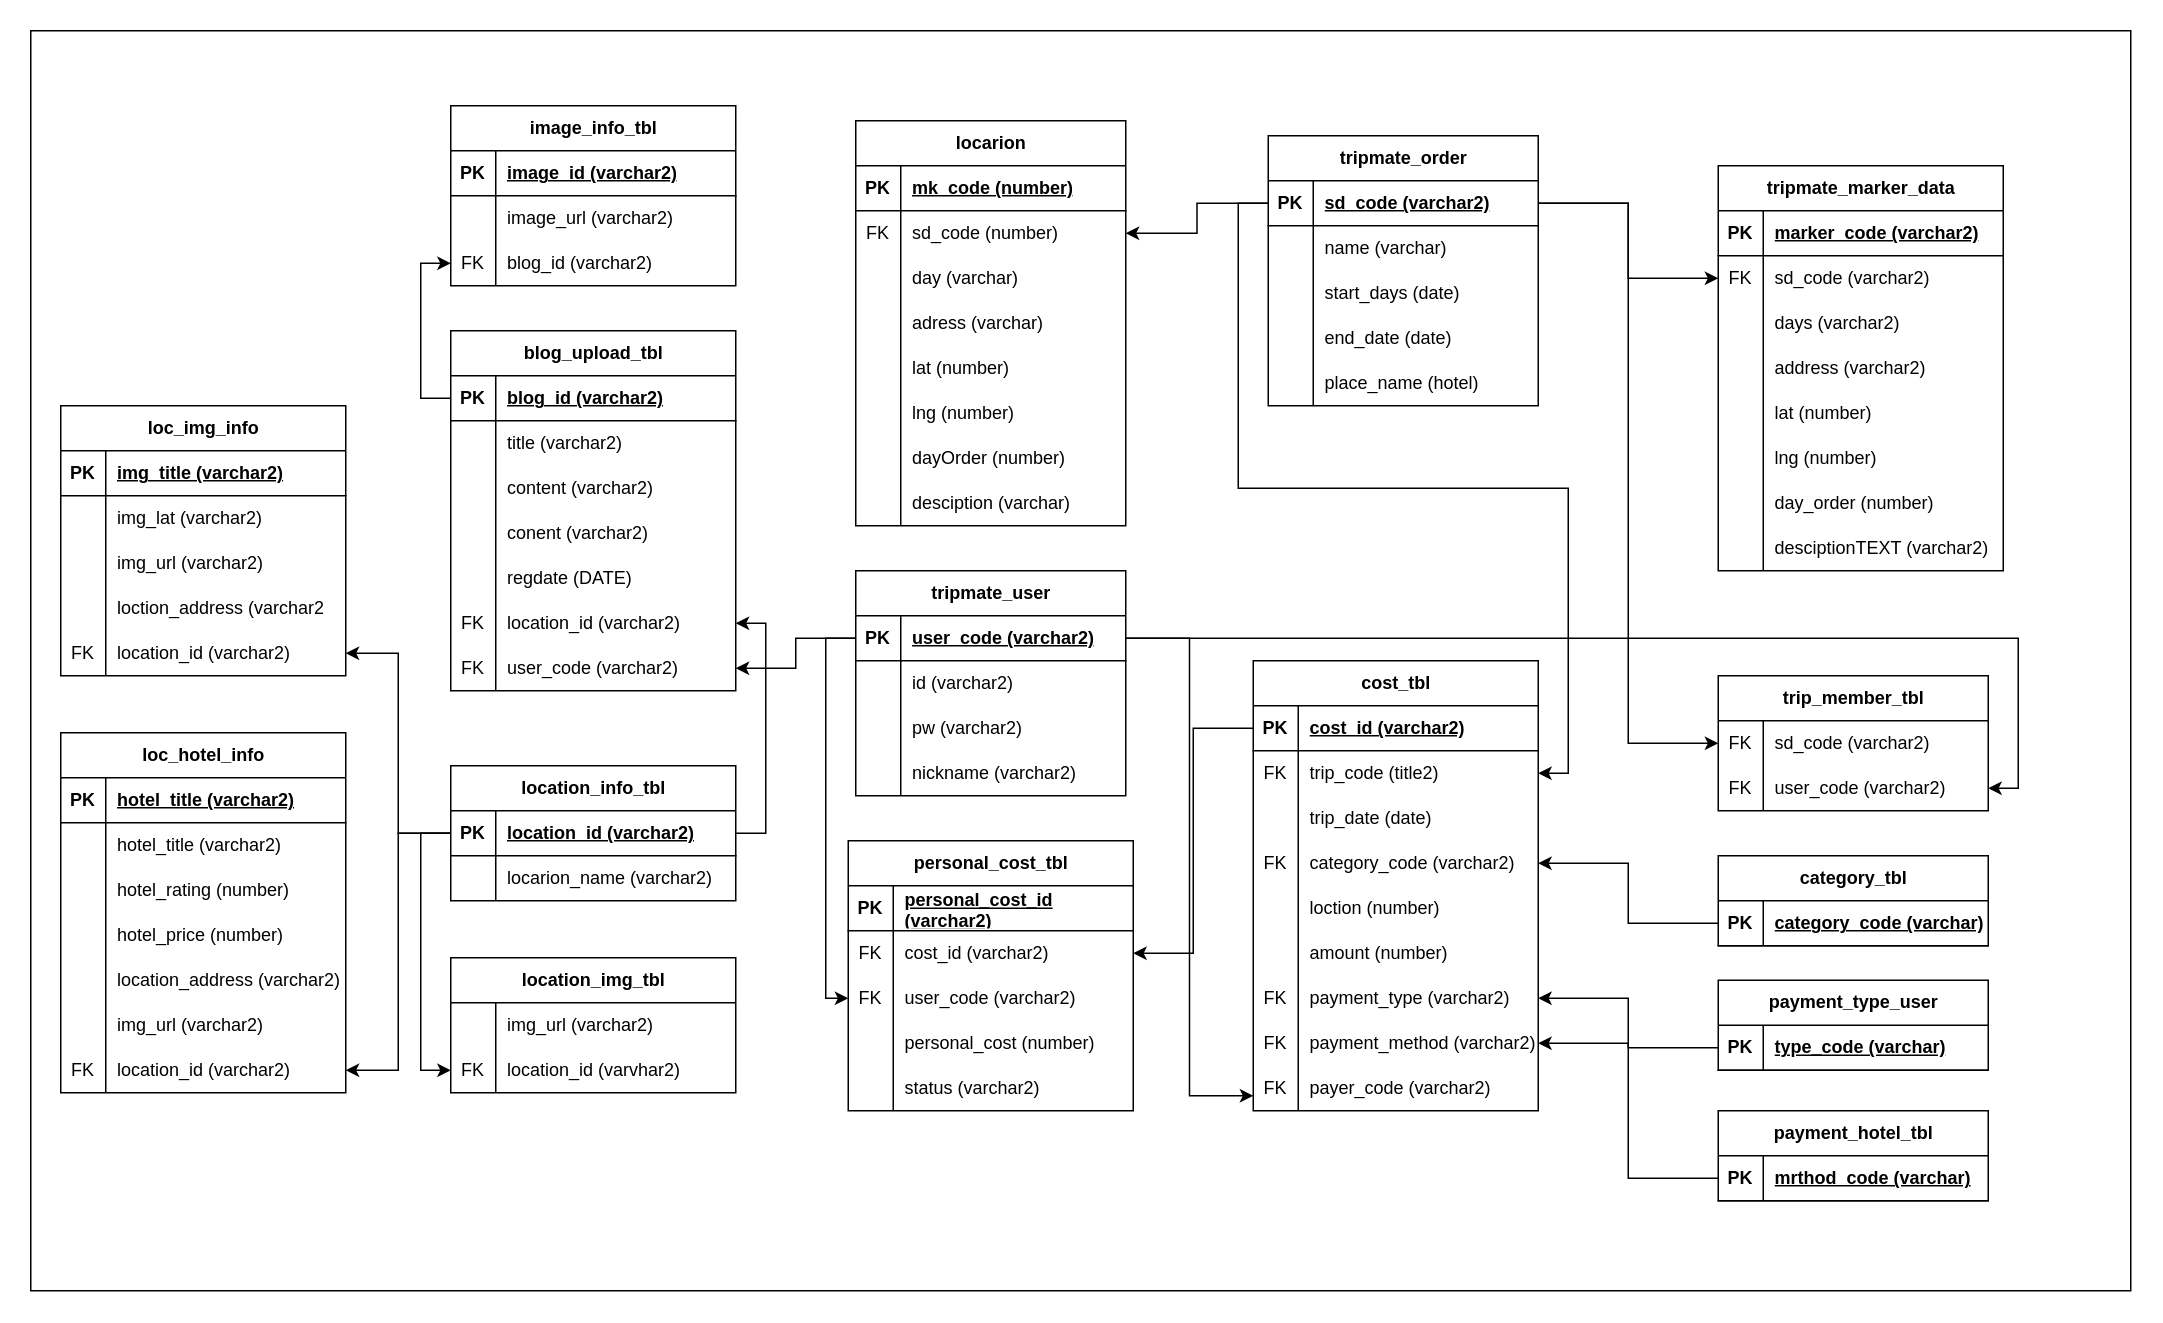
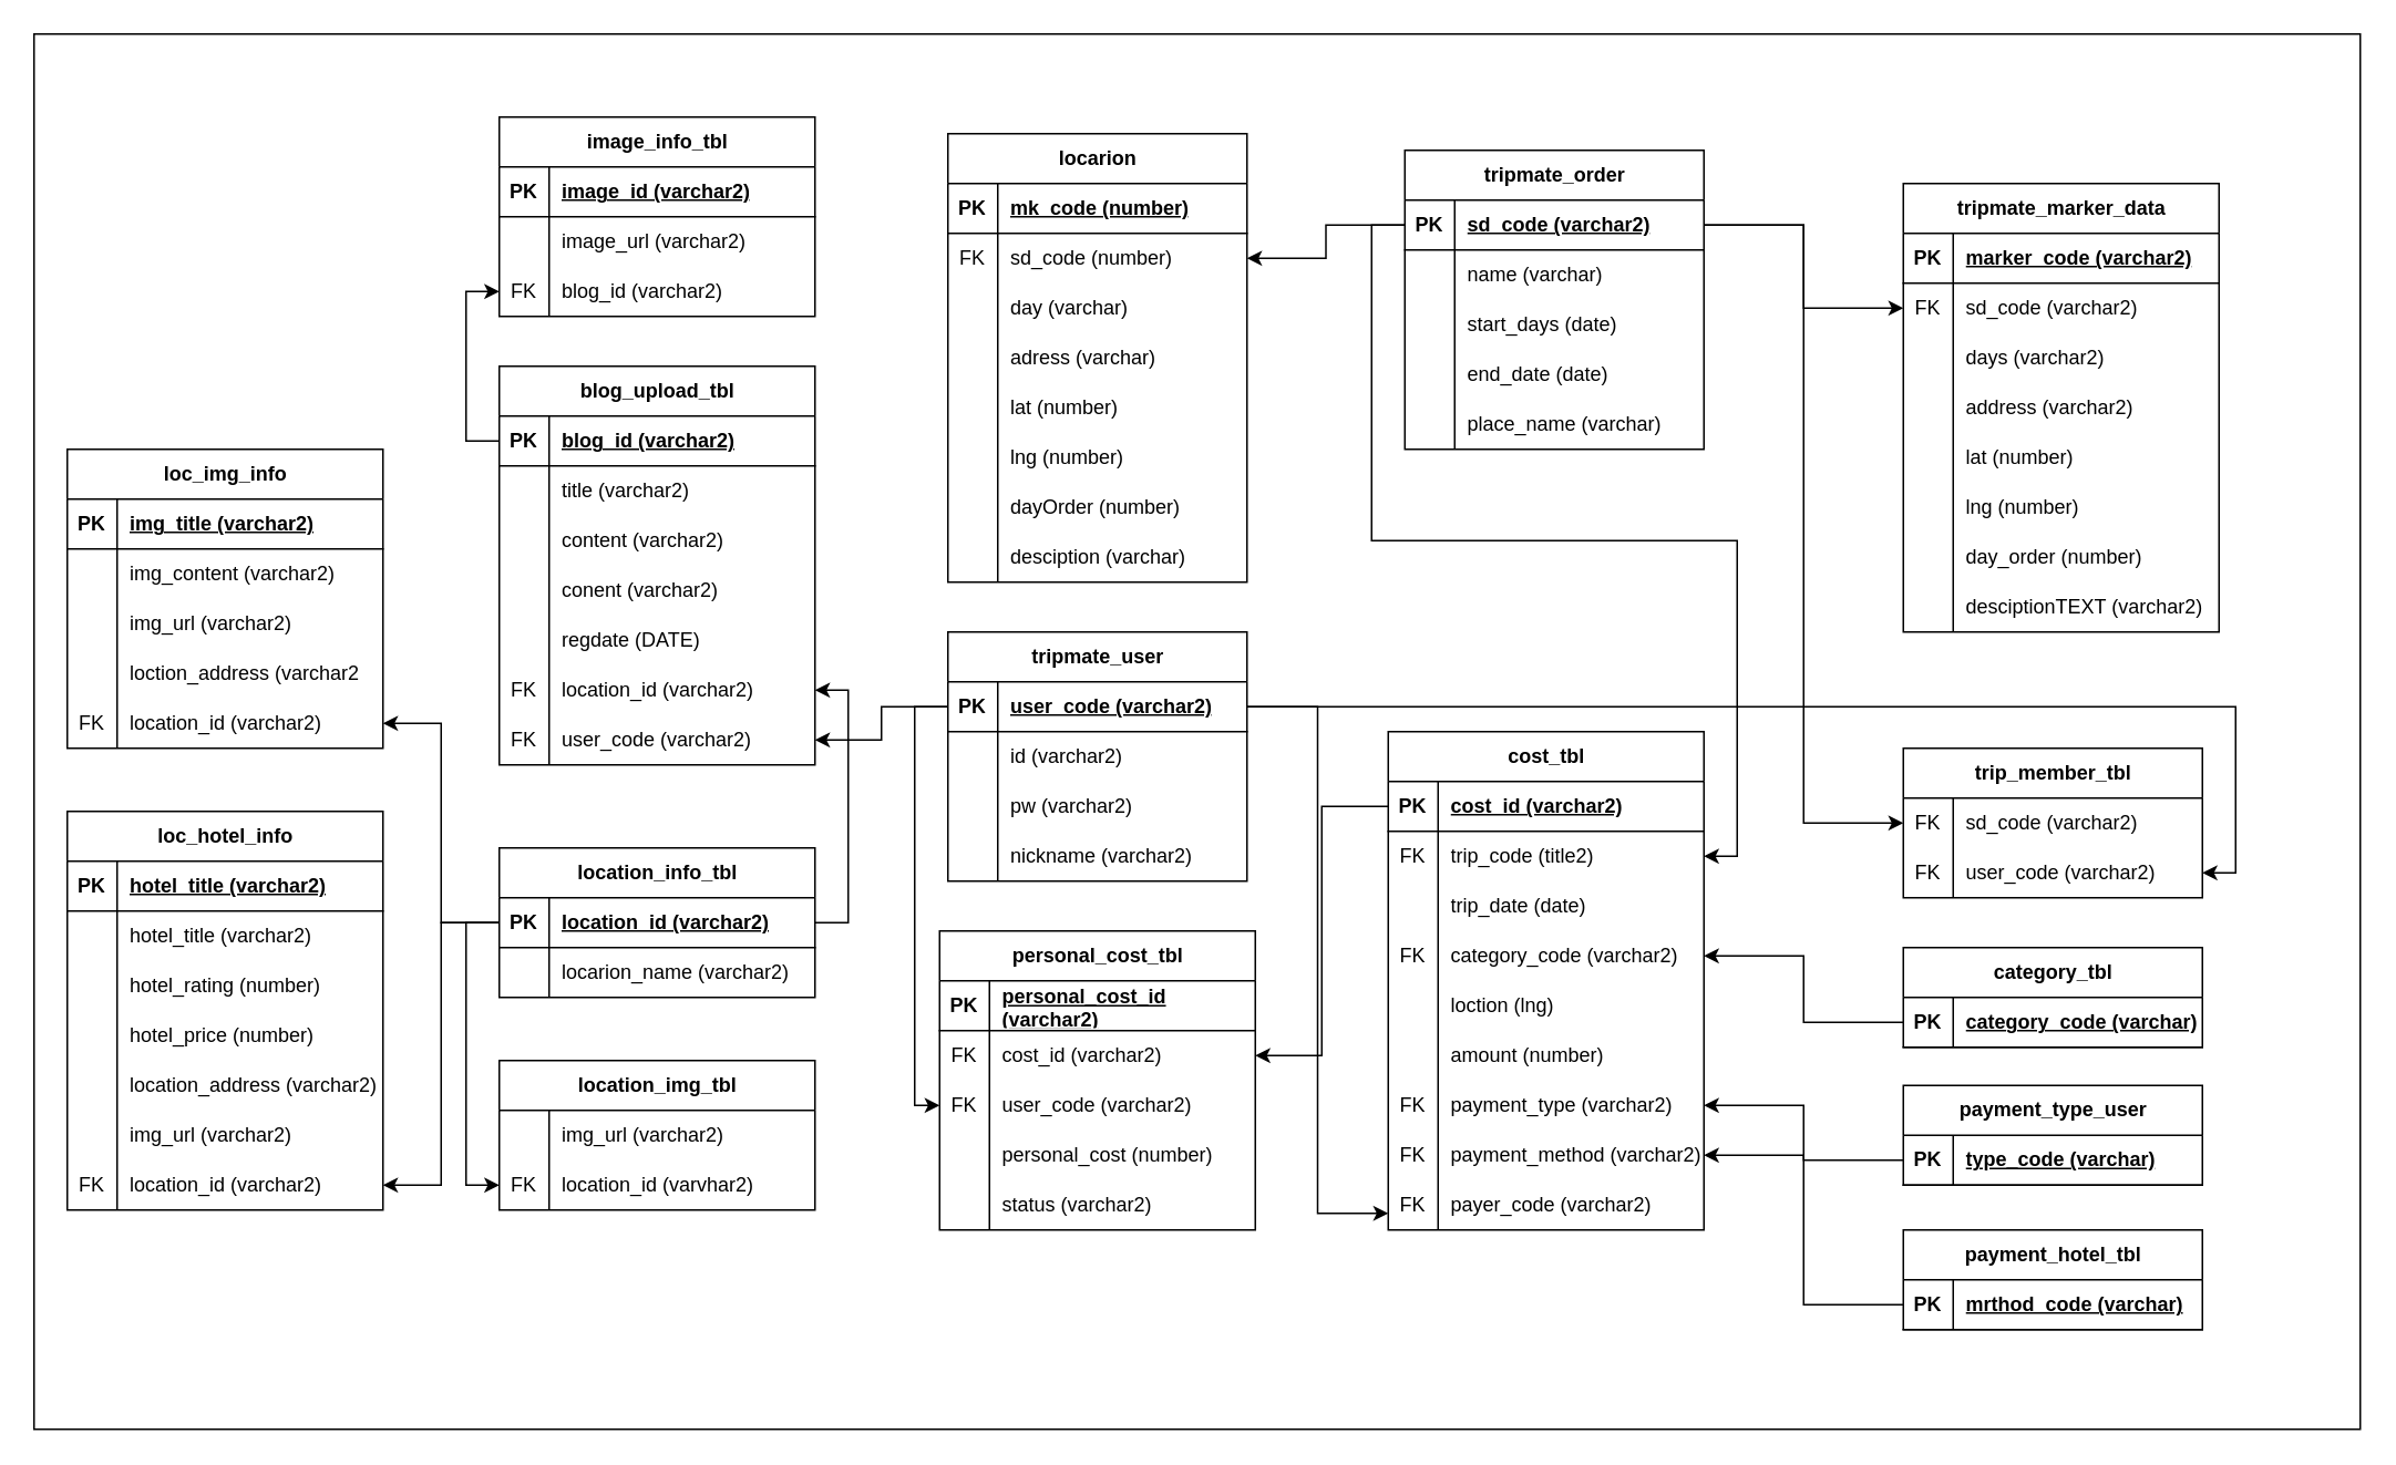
- <mxCell id="31" value="place_name (hotel)" style="shape=partialRectangle;connectable=0;fillColor=none;top=0;left=0;bottom=0;right=0;align=left;spacingLeft=6;overflow=hidden;whiteSpace=wrap;html=1;" vertex="1" parent="29"><mxGeometry x="30" width="150" height="30" as="geometry"><mxRectangle width="150" height="30" as="alternateBounds" /></mxGeometry></mxCell>
+ <mxCell id="31" value="place_name (varchar)" style="shape=partialRectangle;connectable=0;fillColor=none;top=0;left=0;bottom=0;right=0;align=left;spacingLeft=6;overflow=hidden;whiteSpace=wrap;html=1;" vertex="1" parent="29"><mxGeometry x="30" width="150" height="30" as="geometry"><mxRectangle width="150" height="30" as="alternateBounds" /></mxGeometry></mxCell>
- <mxCell id="200" value="img_lat (varchar2)" style="shape=partialRectangle;connectable=0;fillColor=none;top=0;left=0;bottom=0;right=0;align=left;spacingLeft=6;overflow=hidden;whiteSpace=wrap;html=1;" vertex="1" parent="198"><mxGeometry x="30" width="160" height="30" as="geometry"><mxRectangle width="160" height="30" as="alternateBounds" /></mxGeometry></mxCell>
+ <mxCell id="200" value="img_content (varchar2)" style="shape=partialRectangle;connectable=0;fillColor=none;top=0;left=0;bottom=0;right=0;align=left;spacingLeft=6;overflow=hidden;whiteSpace=wrap;html=1;" vertex="1" parent="198"><mxGeometry x="30" width="160" height="30" as="geometry"><mxRectangle width="160" height="30" as="alternateBounds" /></mxGeometry></mxCell>
- <mxCell id="118" value="loction (number)" style="shape=partialRectangle;connectable=0;fillColor=none;top=0;left=0;bottom=0;right=0;align=left;spacingLeft=6;overflow=hidden;whiteSpace=wrap;html=1;" vertex="1" parent="116"><mxGeometry x="30" width="160" height="30" as="geometry"><mxRectangle width="160" height="30" as="alternateBounds" /></mxGeometry></mxCell>
+ <mxCell id="118" value="loction (lng)" style="shape=partialRectangle;connectable=0;fillColor=none;top=0;left=0;bottom=0;right=0;align=left;spacingLeft=6;overflow=hidden;whiteSpace=wrap;html=1;" vertex="1" parent="116"><mxGeometry x="30" width="160" height="30" as="geometry"><mxRectangle width="160" height="30" as="alternateBounds" /></mxGeometry></mxCell>
